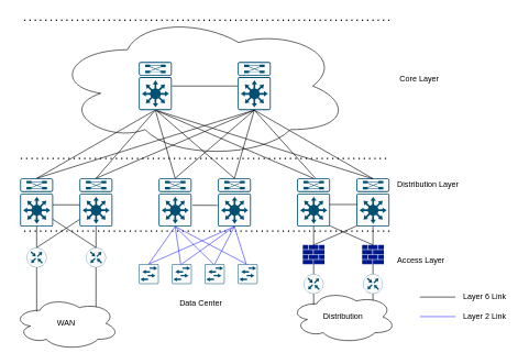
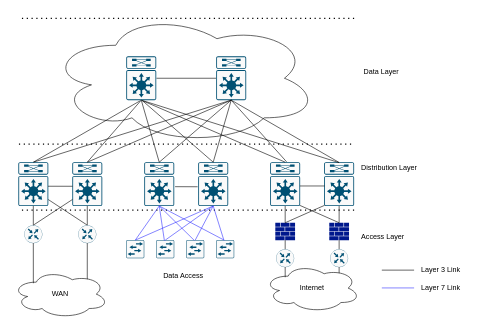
- <mxCell id="10" value="Core Layer" style="text;html=1;align=center;verticalAlign=middle;resizable=0;points=[];autosize=1;strokeColor=none;fillColor=none;" vertex="1" parent="1"><mxGeometry x="600" y="110" width="70" height="20" as="geometry" /></mxCell>
+ <mxCell id="10" value="Data Layer" style="text;html=1;align=center;verticalAlign=middle;resizable=0;points=[];autosize=1;strokeColor=none;fillColor=none;" vertex="1" parent="1"><mxGeometry x="600" y="110" width="70" height="20" as="geometry" /></mxCell>
- <mxCell id="70" value="Layer 6 Link" style="text;html=1;align=left;verticalAlign=middle;resizable=0;points=[];autosize=1;strokeColor=none;fillColor=none;" vertex="1" parent="1"><mxGeometry x="700" y="440" width="80" height="20" as="geometry" /></mxCell>
+ <mxCell id="70" value="Layer 3 Link" style="text;html=1;align=left;verticalAlign=middle;resizable=0;points=[];autosize=1;strokeColor=none;fillColor=none;" vertex="1" parent="1"><mxGeometry x="700" y="440" width="80" height="20" as="geometry" /></mxCell>
- <mxCell id="54" value="Data Center" style="text;html=1;align=left;verticalAlign=middle;resizable=0;points=[];autosize=1;strokeColor=none;fillColor=none;" vertex="1" parent="1"><mxGeometry x="270" y="450" width="80" height="20" as="geometry" /></mxCell>
+ <mxCell id="54" value="Data Access" style="text;html=1;align=left;verticalAlign=middle;resizable=0;points=[];autosize=1;strokeColor=none;fillColor=none;" vertex="1" parent="1"><mxGeometry x="270" y="450" width="80" height="20" as="geometry" /></mxCell>
- <mxCell id="63" value="Distribution" style="ellipse;shape=cloud;whiteSpace=wrap;html=1;align=center;" vertex="1" parent="1"><mxGeometry x="440" y="440" width="160" height="80" as="geometry" /></mxCell>
+ <mxCell id="63" value="Internet" style="ellipse;shape=cloud;whiteSpace=wrap;html=1;align=center;" vertex="1" parent="1"><mxGeometry x="440" y="440" width="160" height="80" as="geometry" /></mxCell>
- <mxCell id="71" value="Layer 2 Link" style="text;html=1;align=left;verticalAlign=middle;resizable=0;points=[];autosize=1;strokeColor=none;fillColor=none;" vertex="1" parent="1"><mxGeometry x="700" y="470" width="80" height="20" as="geometry" /></mxCell>
+ <mxCell id="71" value="Layer 7 Link" style="text;html=1;align=left;verticalAlign=middle;resizable=0;points=[];autosize=1;strokeColor=none;fillColor=none;" vertex="1" parent="1"><mxGeometry x="700" y="470" width="80" height="20" as="geometry" /></mxCell>
